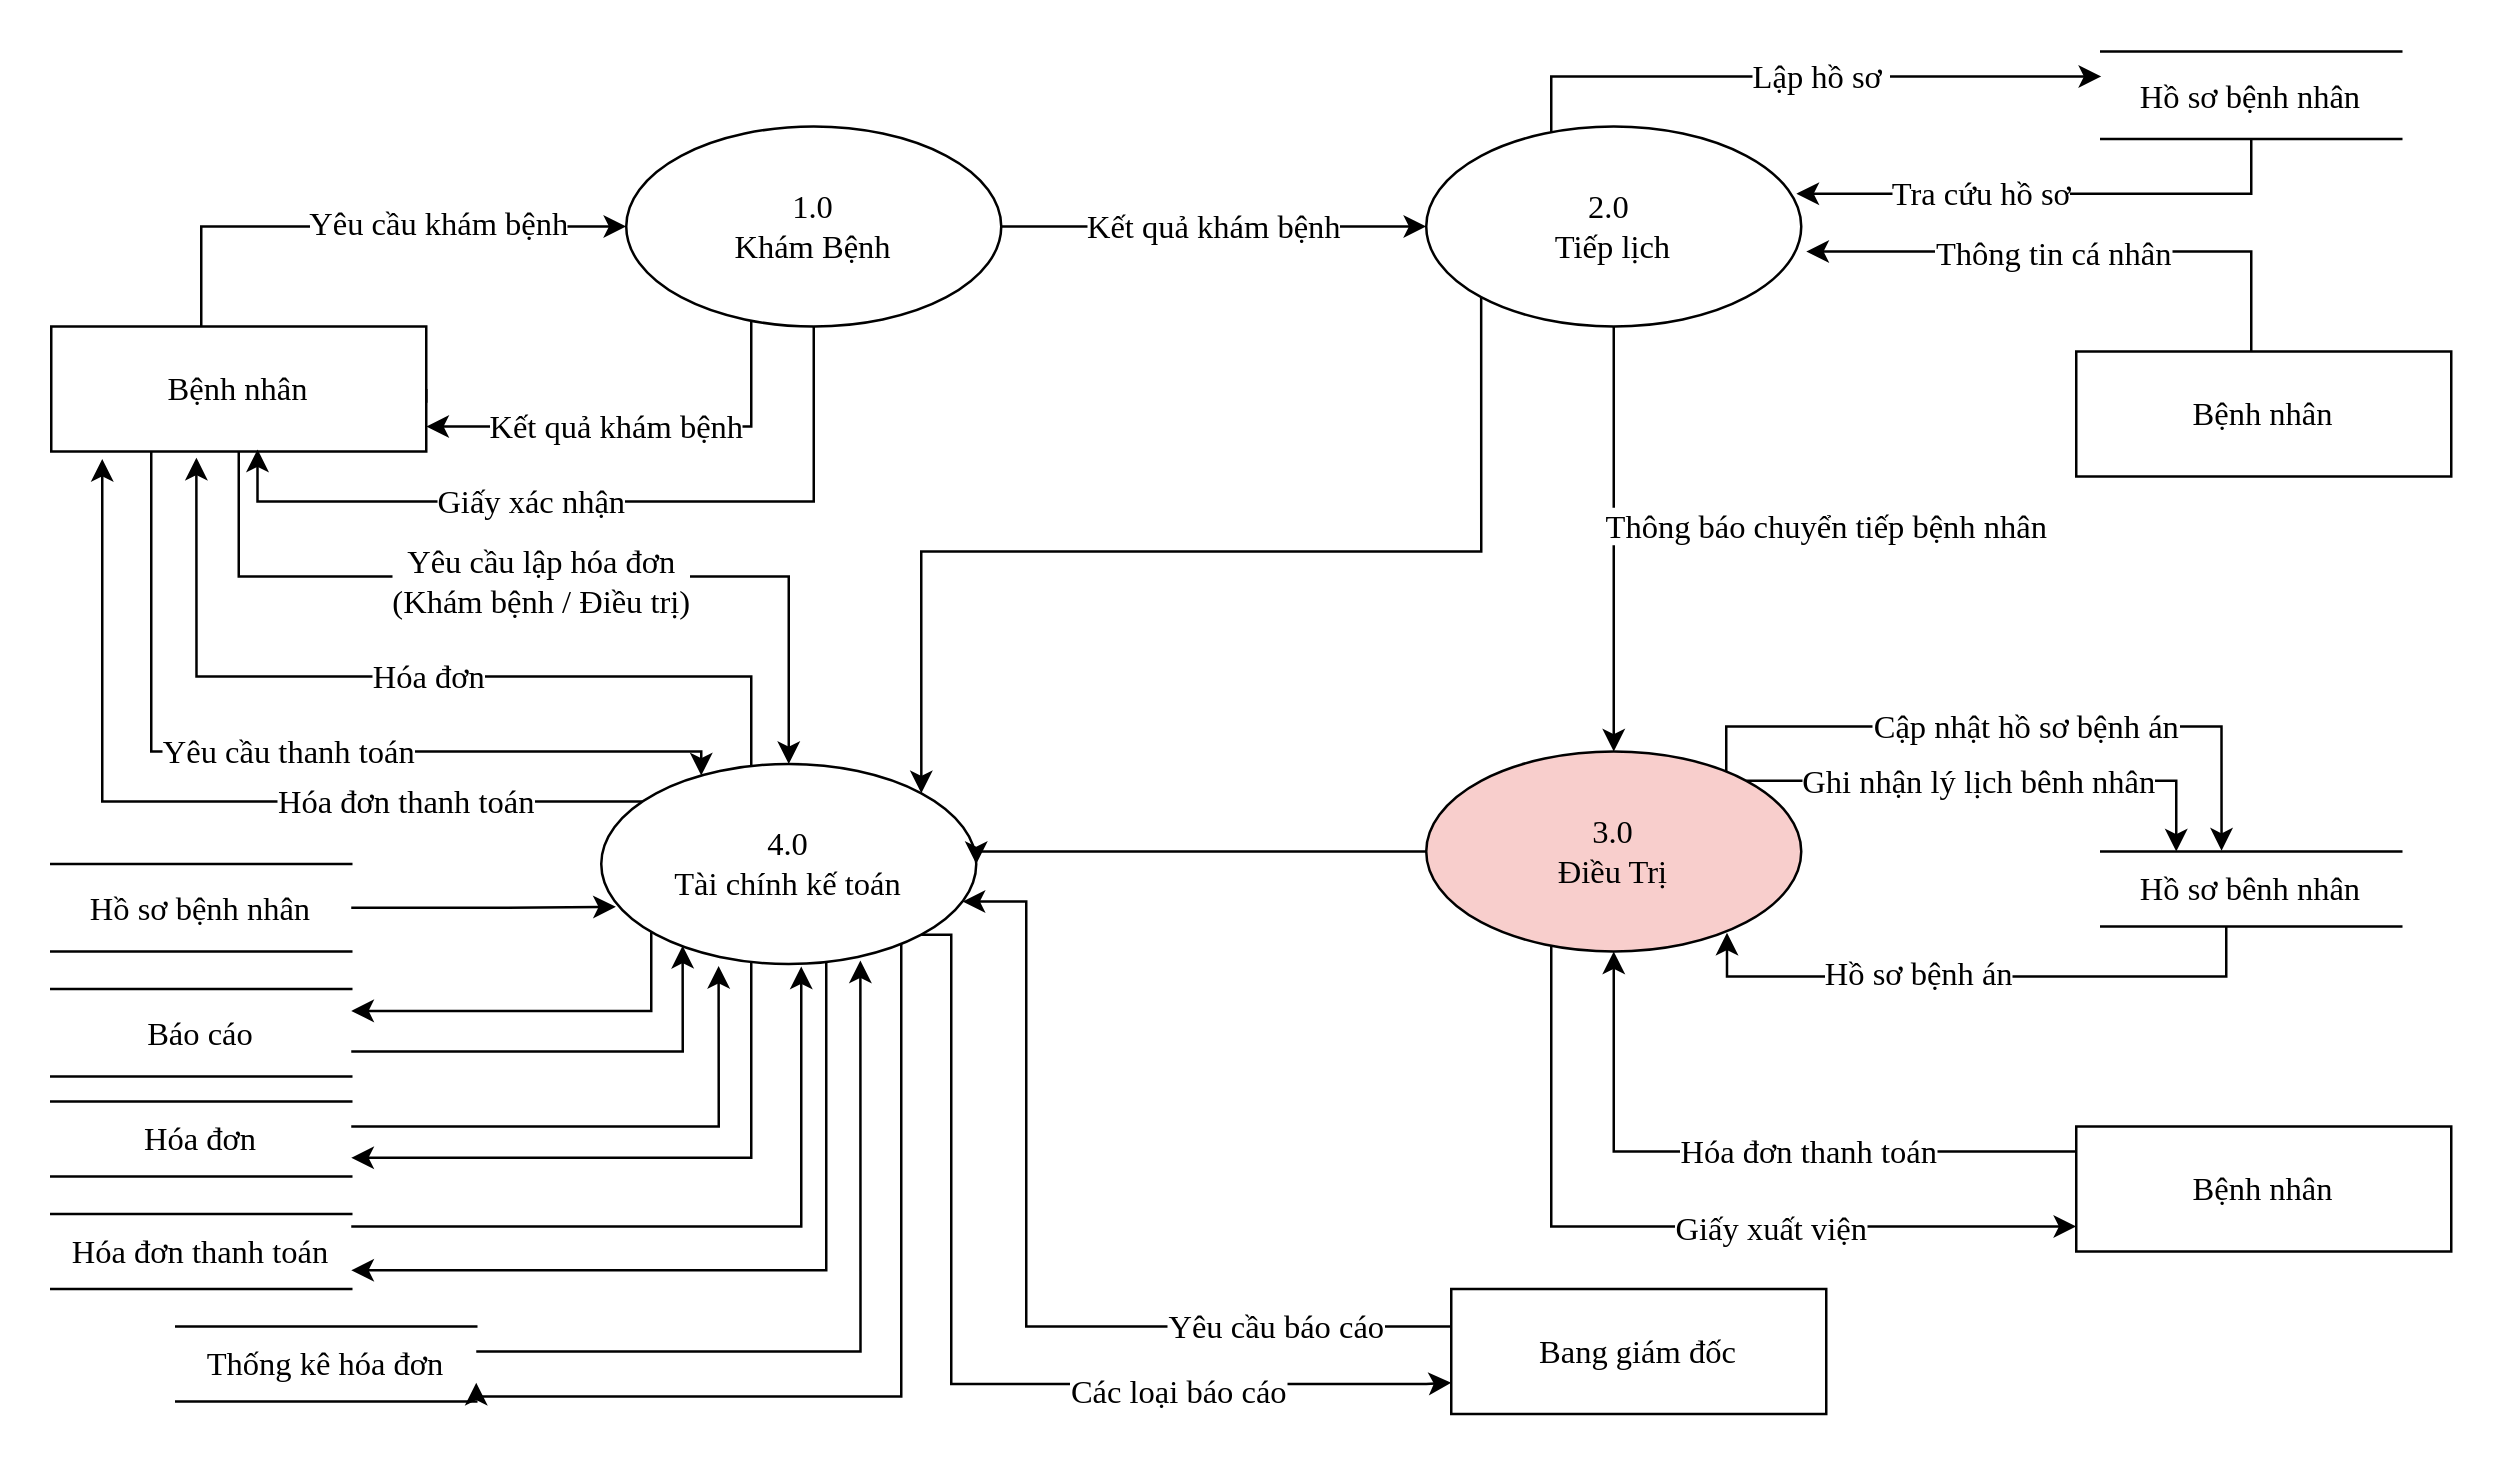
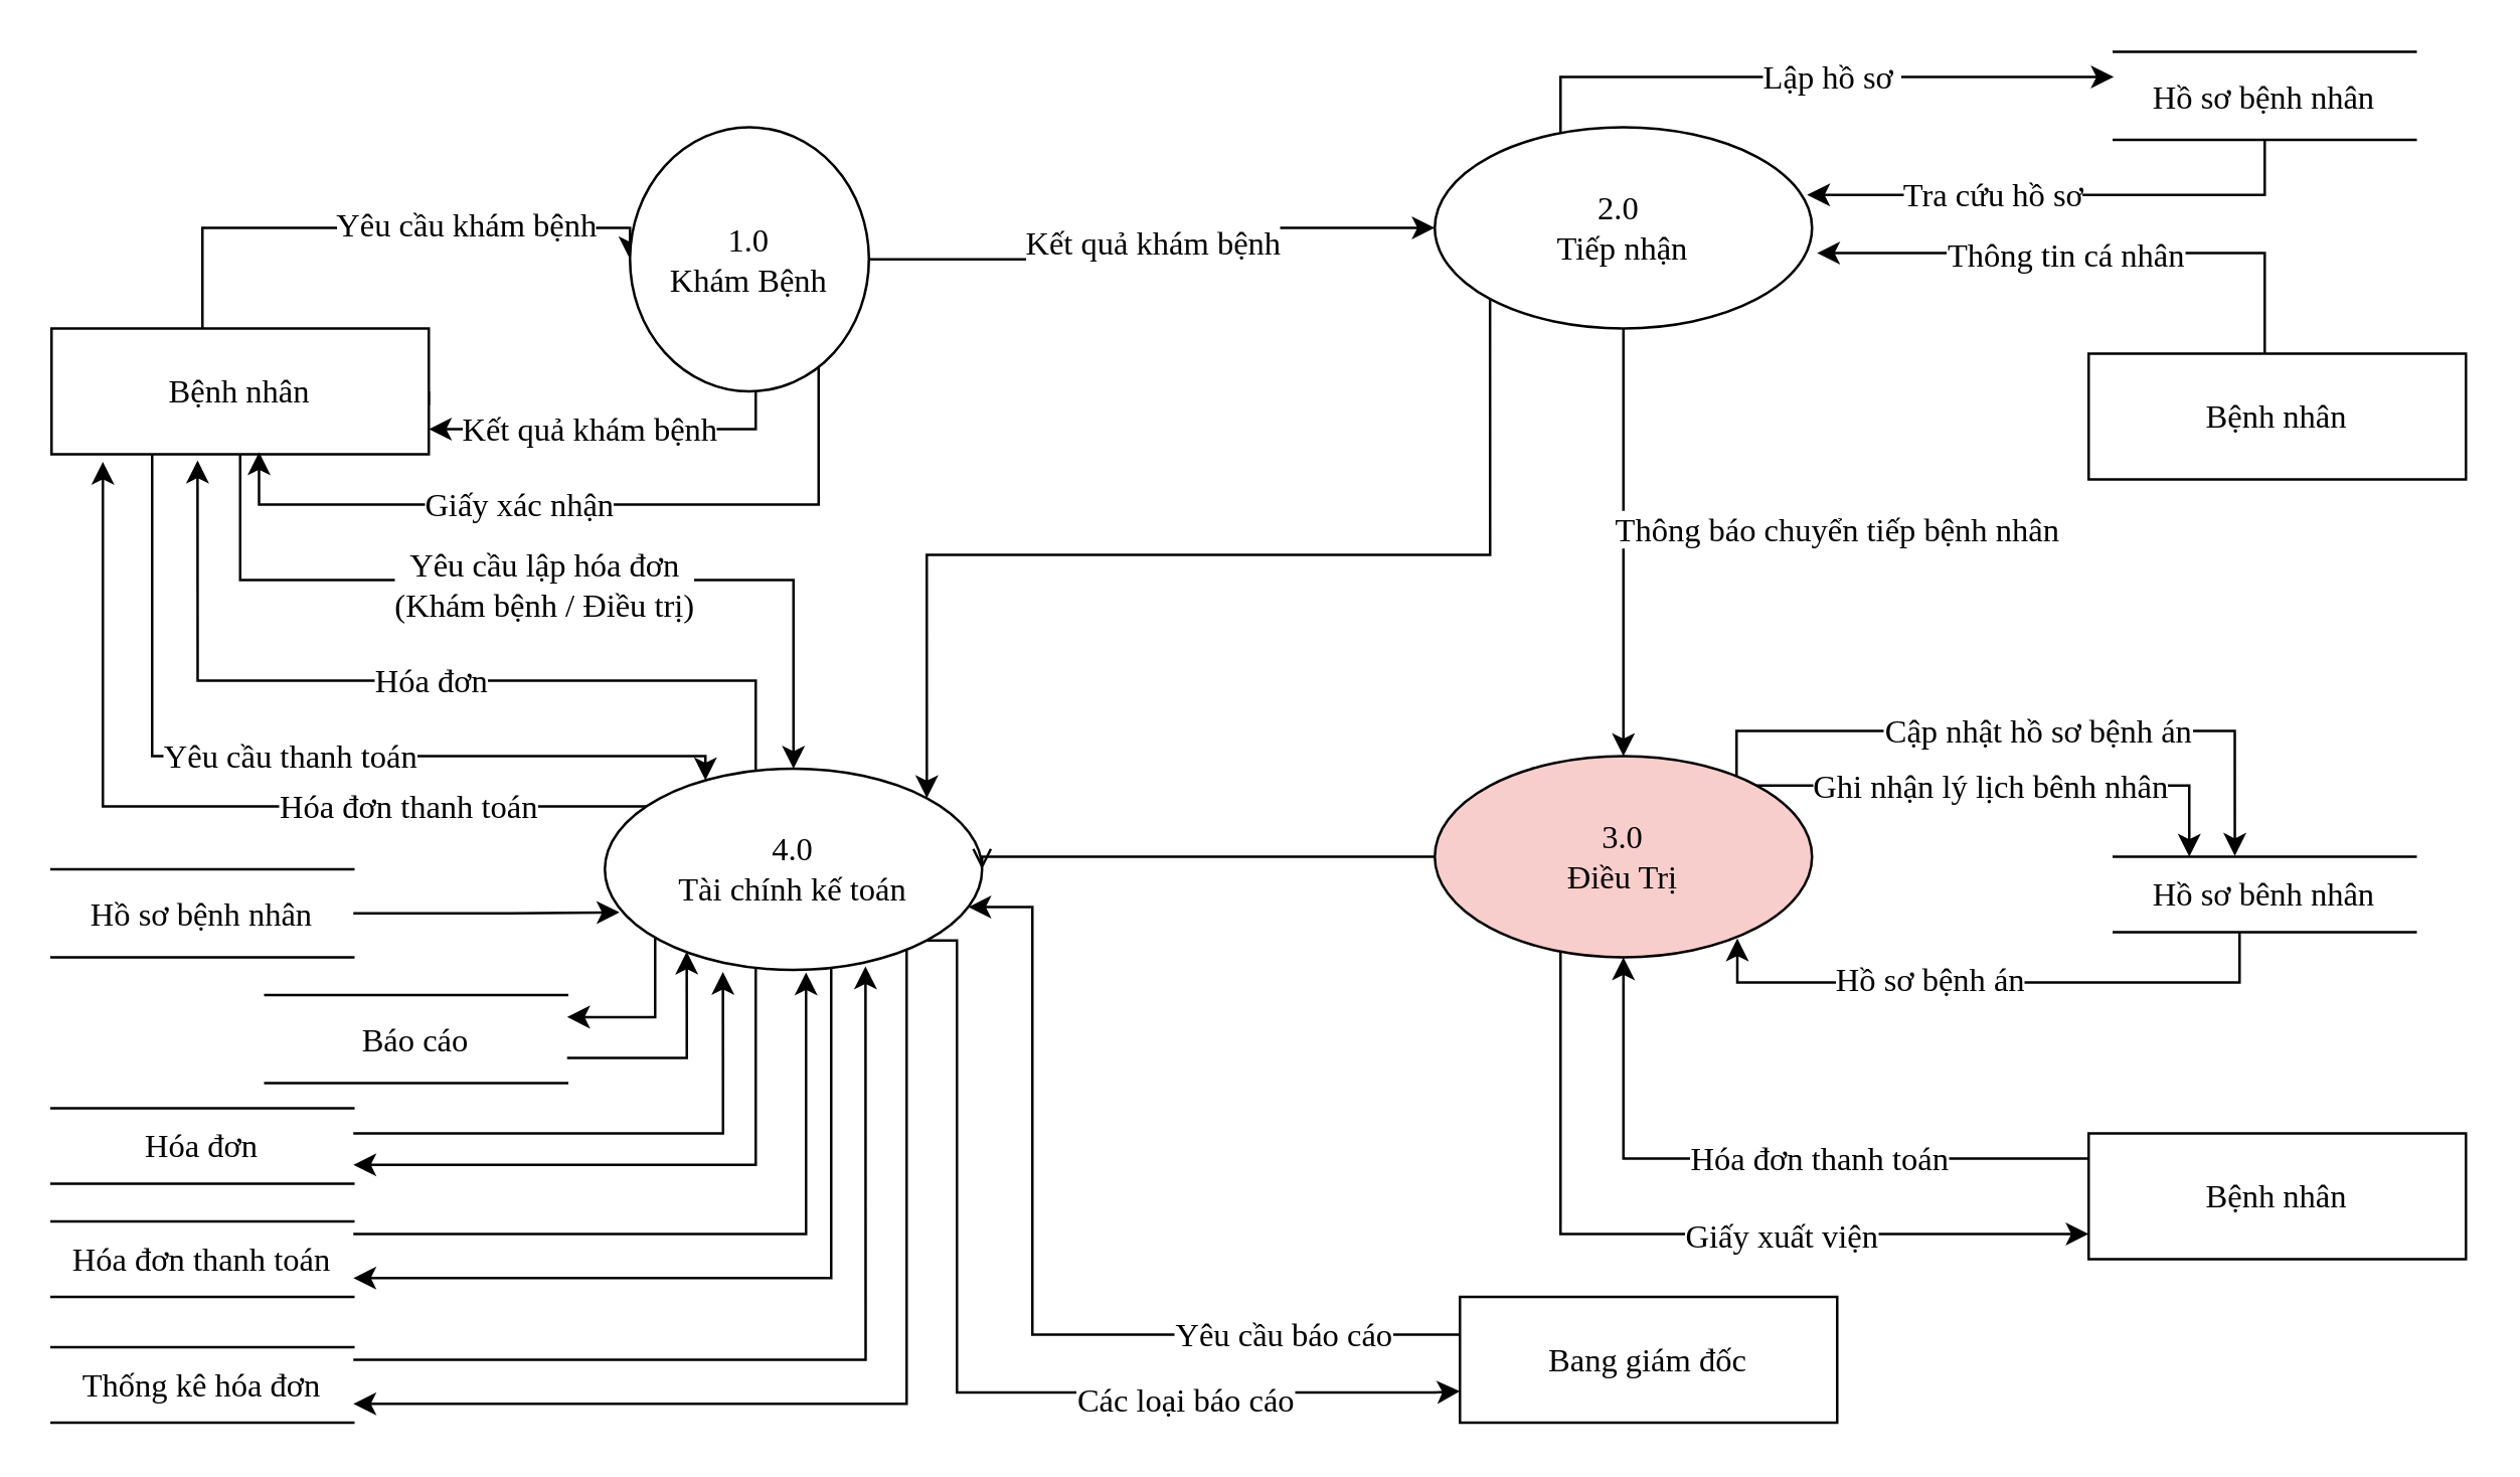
- <mxCell id="10" value="1.0 &lt;br style=&quot;font-size: 13px;&quot;&gt;Khám Bệnh" style="ellipse;whiteSpace=wrap;html=1;fontFamily=Times New Roman;fontSize=13;" parent="1" vertex="1"><mxGeometry x="250" y="50" width="150" height="80" as="geometry" /></mxCell>
+ <mxCell id="10" value="1.0 &lt;br style=&quot;font-size: 13px;&quot;&gt;Khám Bệnh" style="ellipse;whiteSpace=wrap;html=1;fontFamily=Times New Roman;fontSize=13;" parent="1" vertex="1"><mxGeometry x="250" y="50" width="95" height="105" as="geometry" /></mxCell>
- <mxCell id="14" value="2.0&amp;nbsp;&lt;br style=&quot;font-size: 13px;&quot;&gt;Tiếp lịch" style="ellipse;whiteSpace=wrap;html=1;fontFamily=Times New Roman;fontSize=13;" parent="1" vertex="1"><mxGeometry x="570" y="50" width="150" height="80" as="geometry" /></mxCell>
+ <mxCell id="14" value="2.0&amp;nbsp;&lt;br style=&quot;font-size: 13px;&quot;&gt;Tiếp nhận" style="ellipse;whiteSpace=wrap;html=1;fontFamily=Times New Roman;fontSize=13;" parent="1" vertex="1"><mxGeometry x="570" y="50" width="150" height="80" as="geometry" /></mxCell>
- <mxCell id="30" style="edgeStyle=orthogonalEdgeStyle;rounded=0;orthogonalLoop=1;jettySize=auto;html=1;entryX=1;entryY=0.5;entryDx=0;entryDy=0;fontFamily=Times New Roman;fontSize=13;" parent="1" source="31" target="24" edge="1"><mxGeometry relative="1" as="geometry"><Array as="points"><mxPoint x="390" y="340" /></Array></mxGeometry></mxCell>
+ <mxCell id="30" style="edgeStyle=orthogonalEdgeStyle;rounded=0;orthogonalLoop=1;jettySize=auto;html=1;entryX=1;entryY=0.5;entryDx=0;entryDy=0;fontFamily=Times New Roman;fontSize=13;endArrow=open;" parent="1" source="31" target="24" edge="1"><mxGeometry relative="1" as="geometry"><Array as="points"><mxPoint x="390" y="340" /></Array></mxGeometry></mxCell>
- <mxCell id="53" value="Báo cáo" style="shape=partialRectangle;whiteSpace=wrap;html=1;left=0;right=0;fillColor=none;fontFamily=Times New Roman;fontSize=13;" vertex="1" parent="1"><mxGeometry y="395" width="120" height="35" as="geometry" x="20" /></mxCell>
+ <mxCell id="53" value="Báo cáo" style="shape=partialRectangle;whiteSpace=wrap;html=1;left=0;right=0;fillColor=none;fontFamily=Times New Roman;fontSize=13;" vertex="1" parent="1"><mxGeometry x="105" y="395" width="120" height="35" as="geometry" /></mxCell>
- <mxCell id="51" value="Thống kê hóa đơn" style="shape=partialRectangle;whiteSpace=wrap;html=1;left=0;right=0;fillColor=none;fontFamily=Times New Roman;fontSize=13;" parent="1" vertex="1"><mxGeometry x="70" y="530" width="120" height="30" as="geometry" /></mxCell>
+ <mxCell id="51" value="Thống kê hóa đơn" style="shape=partialRectangle;whiteSpace=wrap;html=1;left=0;right=0;fillColor=none;fontFamily=Times New Roman;fontSize=13;" parent="1" vertex="1"><mxGeometry y="535" width="120" height="30" as="geometry" x="20" /></mxCell>
